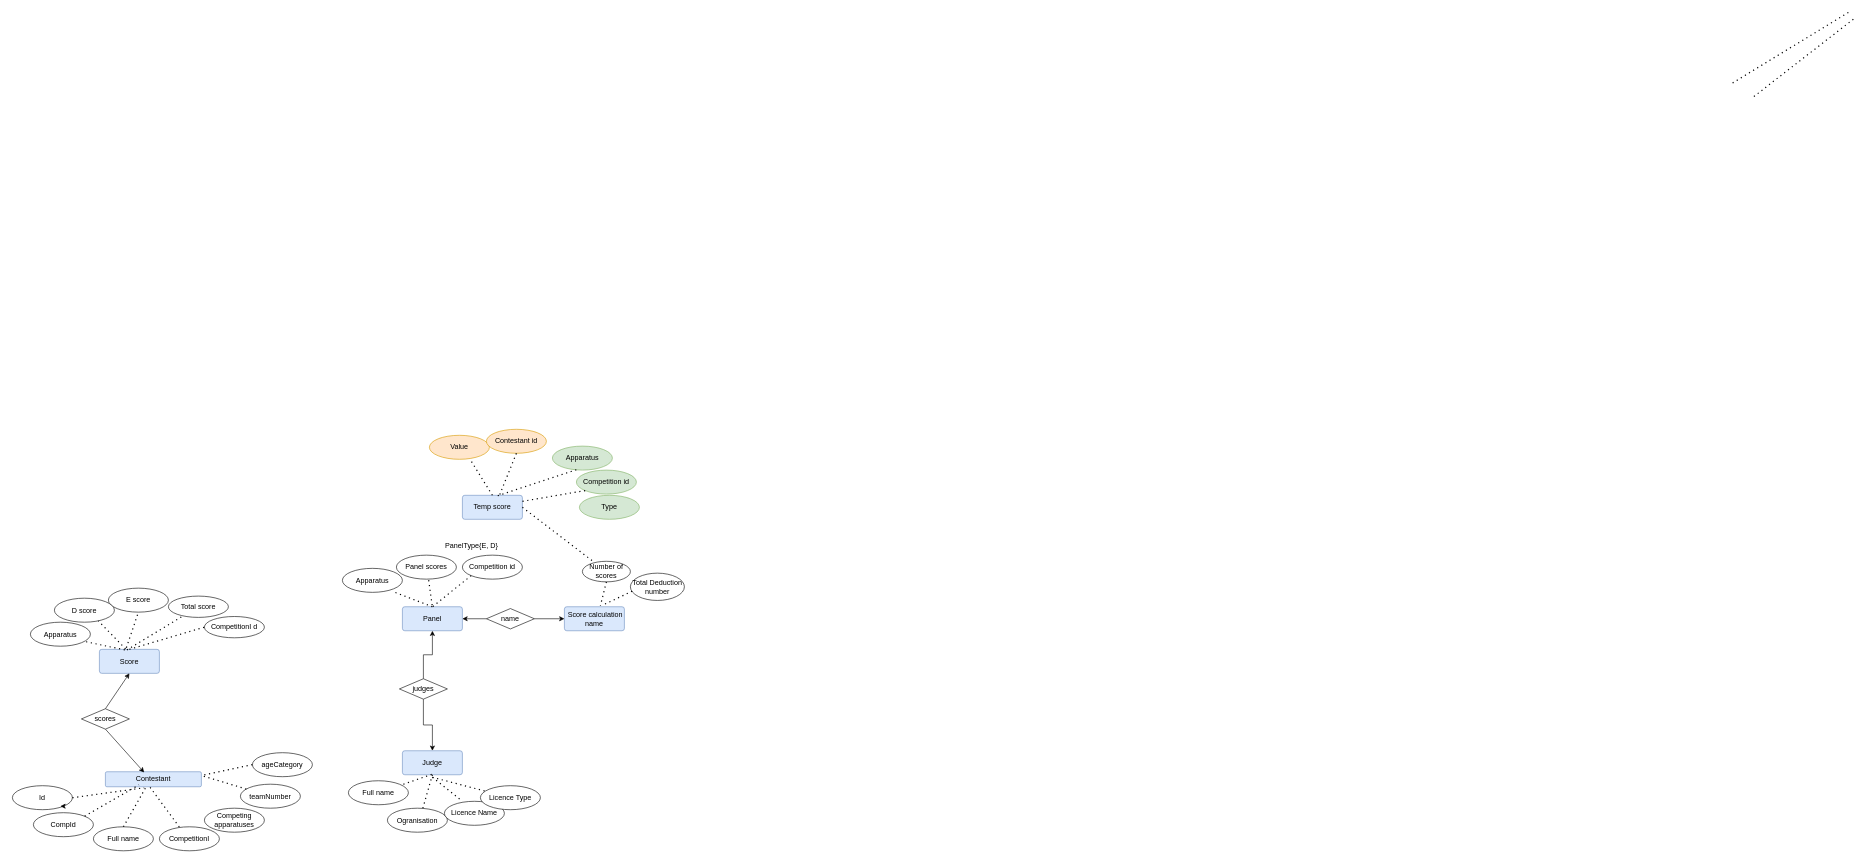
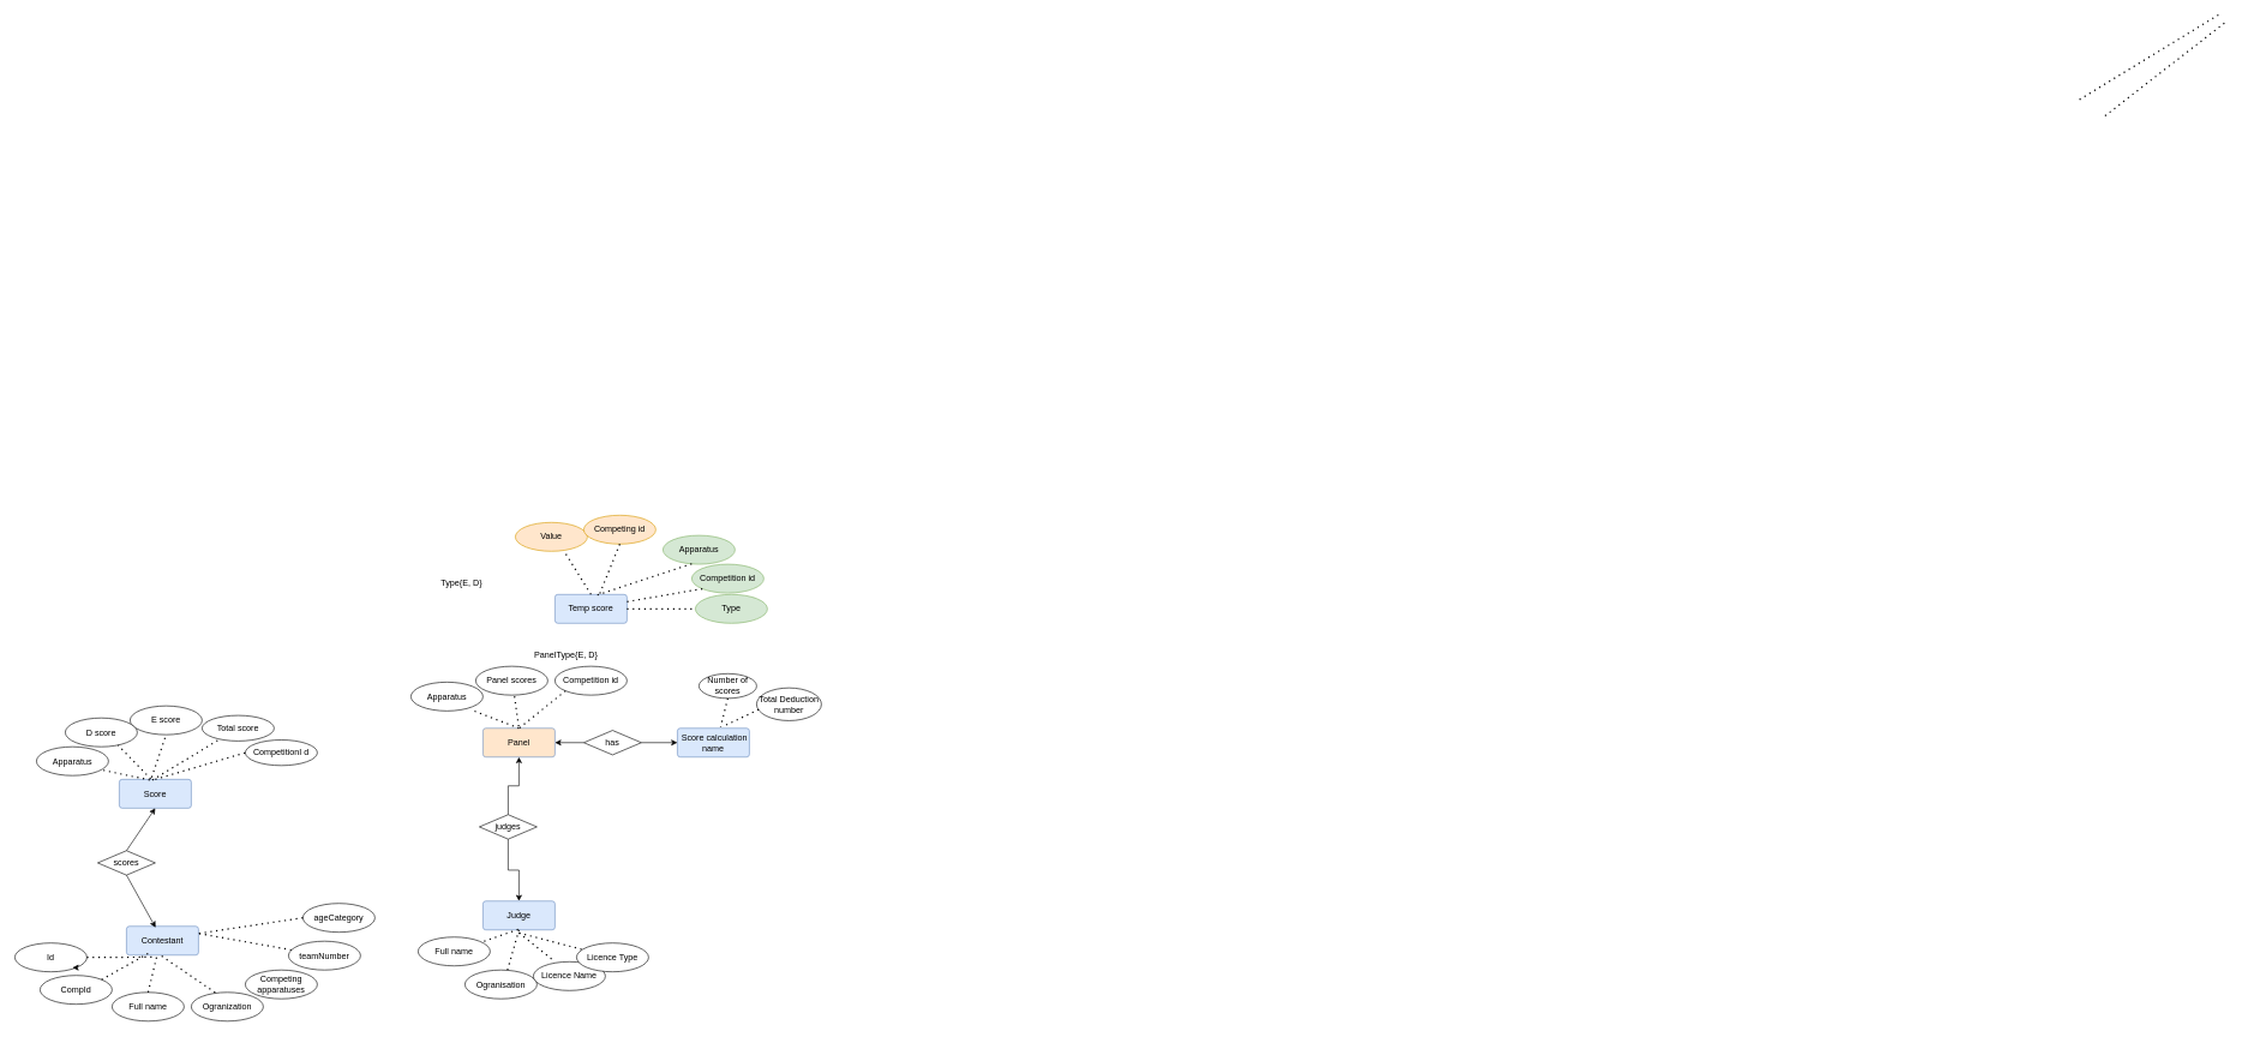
- <mxCell id="59" value="Contestant id" style="ellipse;whiteSpace=wrap;html=1;align=center;fillColor=#ffe6cc;strokeColor=#d79b00;" vertex="1" parent="1"><mxGeometry x="810" y="715" width="100" height="40" as="geometry" /></mxCell>
+ <mxCell id="59" value="Competing id" style="ellipse;whiteSpace=wrap;html=1;align=center;fillColor=#ffe6cc;strokeColor=#d79b00;" vertex="1" parent="1"><mxGeometry x="810" y="715" width="100" height="40" as="geometry" /></mxCell>
+ <mxCell id="53" value="Type{E, D}" style="text;html=1;align=center;verticalAlign=middle;resizable=0;points=[];autosize=1;strokeColor=none;fillColor=none;" vertex="1" parent="1"><mxGeometry x="600" y="795" width="80" height="30" as="geometry" /></mxCell>
- <mxCell id="73" value="" style="endArrow=none;dashed=1;html=1;dashPattern=1 3;strokeWidth=2;rounded=0;exitX=1;exitY=0.5;exitDx=0;exitDy=0;" edge="1" parent="1" source="51" target="43"><mxGeometry width="50" height="50" relative="1" as="geometry"><mxPoint x="560" y="1115" as="sourcePoint" /><mxPoint x="610" y="1065" as="targetPoint" /></mxGeometry></mxCell>
+ <mxCell id="73" value="" style="endArrow=none;dashed=1;html=1;dashPattern=1 3;strokeWidth=2;rounded=0;entryX=0;entryY=0.5;entryDx=0;entryDy=0;exitX=1;exitY=0.5;exitDx=0;exitDy=0;" edge="1" parent="1" source="51" target="52"><mxGeometry width="50" height="50" relative="1" as="geometry"><mxPoint x="560" y="1115" as="sourcePoint" /><mxPoint x="610" y="1065" as="targetPoint" /></mxGeometry></mxCell>
- <mxCell id="11" value="Panel" style="rounded=1;arcSize=10;whiteSpace=wrap;html=1;align=center;fillColor=#dae8fc;strokeColor=#6c8ebf;" vertex="1" parent="1"><mxGeometry x="670" y="1010.75" width="100" height="40" as="geometry" /></mxCell>
+ <mxCell id="11" value="Panel" style="rounded=1;arcSize=10;whiteSpace=wrap;html=1;align=center;fillColor=#ffe6cc;strokeColor=#6c8ebf;" vertex="1" parent="1"><mxGeometry x="670" y="1010.75" width="100" height="40" as="geometry" /></mxCell>
- <mxCell id="19" value="name" style="shape=rhombus;perimeter=rhombusPerimeter;whiteSpace=wrap;html=1;align=center;" vertex="1" parent="1"><mxGeometry x="810" y="1013.75" width="80" height="34" as="geometry" /></mxCell>
+ <mxCell id="19" value="has" style="shape=rhombus;perimeter=rhombusPerimeter;whiteSpace=wrap;html=1;align=center;" vertex="1" parent="1"><mxGeometry x="810" y="1013.75" width="80" height="34" as="geometry" /></mxCell>
- <mxCell id="20" value="Contestant" style="rounded=1;arcSize=10;whiteSpace=wrap;html=1;align=center;fillColor=#dae8fc;strokeColor=#6c8ebf;" vertex="1" parent="1"><mxGeometry x="175" y="1285.75" width="160" height="25" as="geometry" /></mxCell>
+ <mxCell id="20" value="Contestant" style="rounded=1;arcSize=10;whiteSpace=wrap;html=1;align=center;fillColor=#dae8fc;strokeColor=#6c8ebf;" vertex="1" parent="1"><mxGeometry x="175" y="1285.75" width="100" height="40" as="geometry" /></mxCell>
- <mxCell id="27" value="CompetitionI" style="ellipse;whiteSpace=wrap;html=1;align=center;fillColor=#FFFFFF;" vertex="1" parent="1"><mxGeometry x="265" y="1377.5" width="100" height="40" as="geometry" /></mxCell>
+ <mxCell id="27" value="Ogranization" style="ellipse;whiteSpace=wrap;html=1;align=center;fillColor=#FFFFFF;" vertex="1" parent="1"><mxGeometry x="265" y="1377.5" width="100" height="40" as="geometry" /></mxCell>
